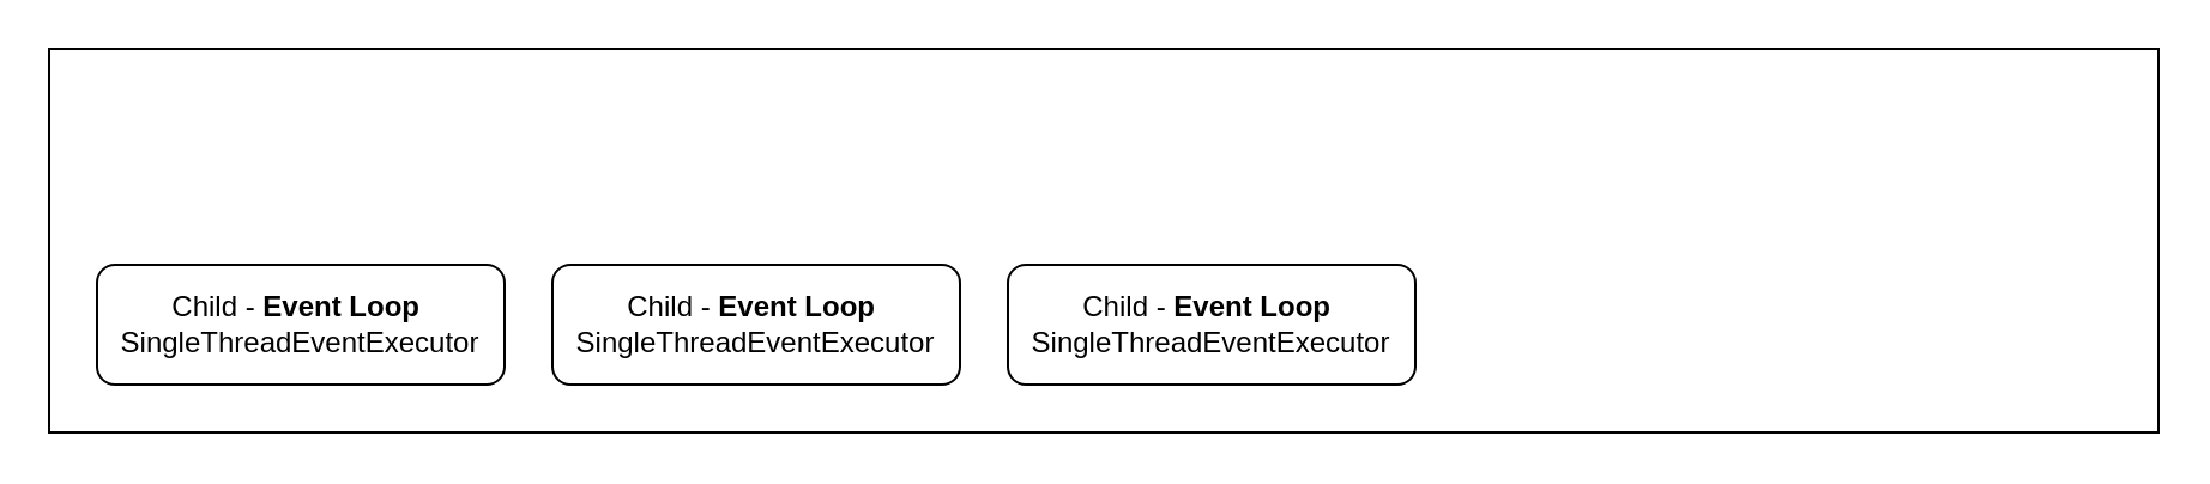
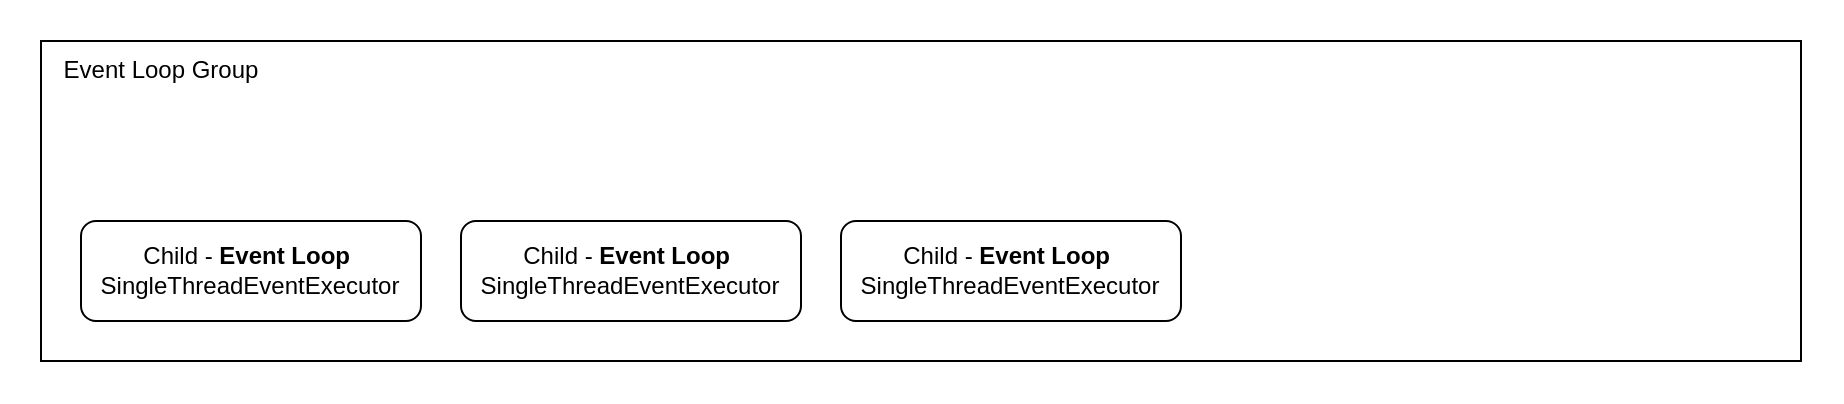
+ <mxCell id="4" value="Event Loop Group" style="text;html=1;align=center;verticalAlign=middle;resizable=0;points=[];autosize=1;strokeColor=none;fillColor=none;" vertex="1" parent="1"><mxGeometry x="20" y="20" width="120" height="30" as="geometry" /></mxCell>
